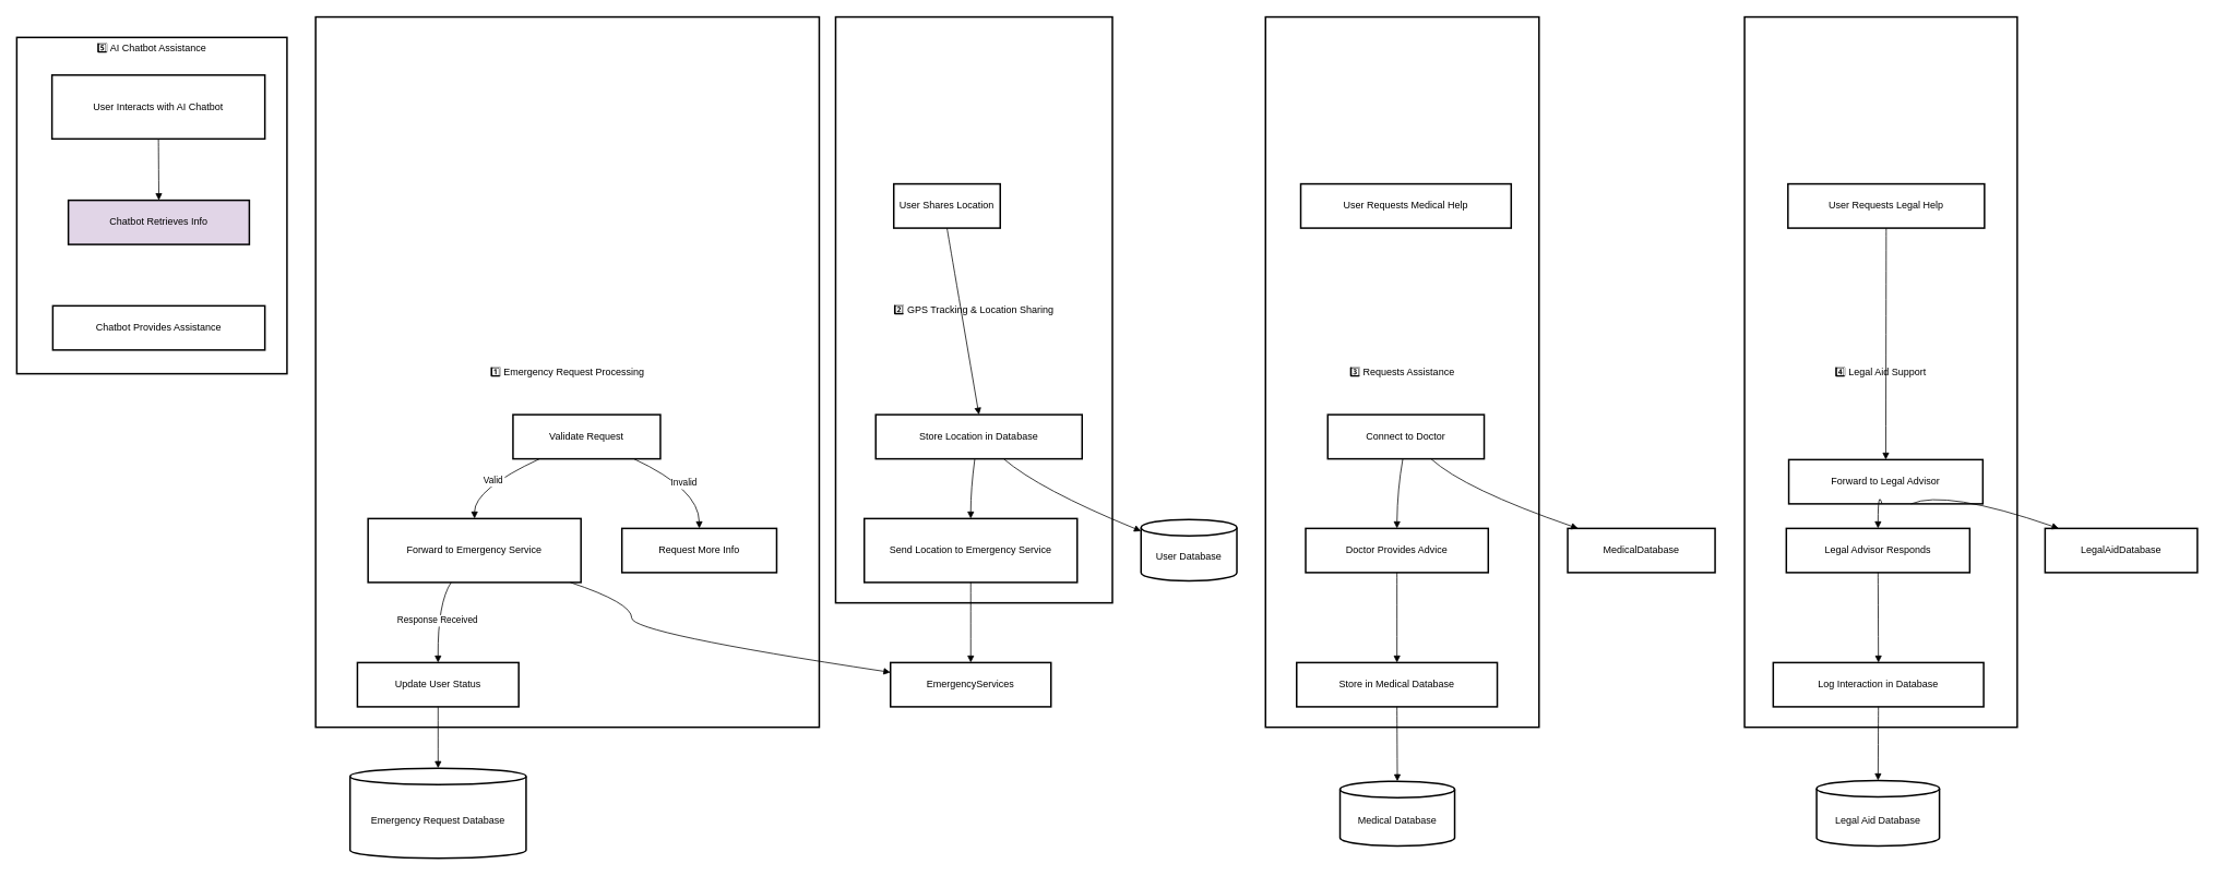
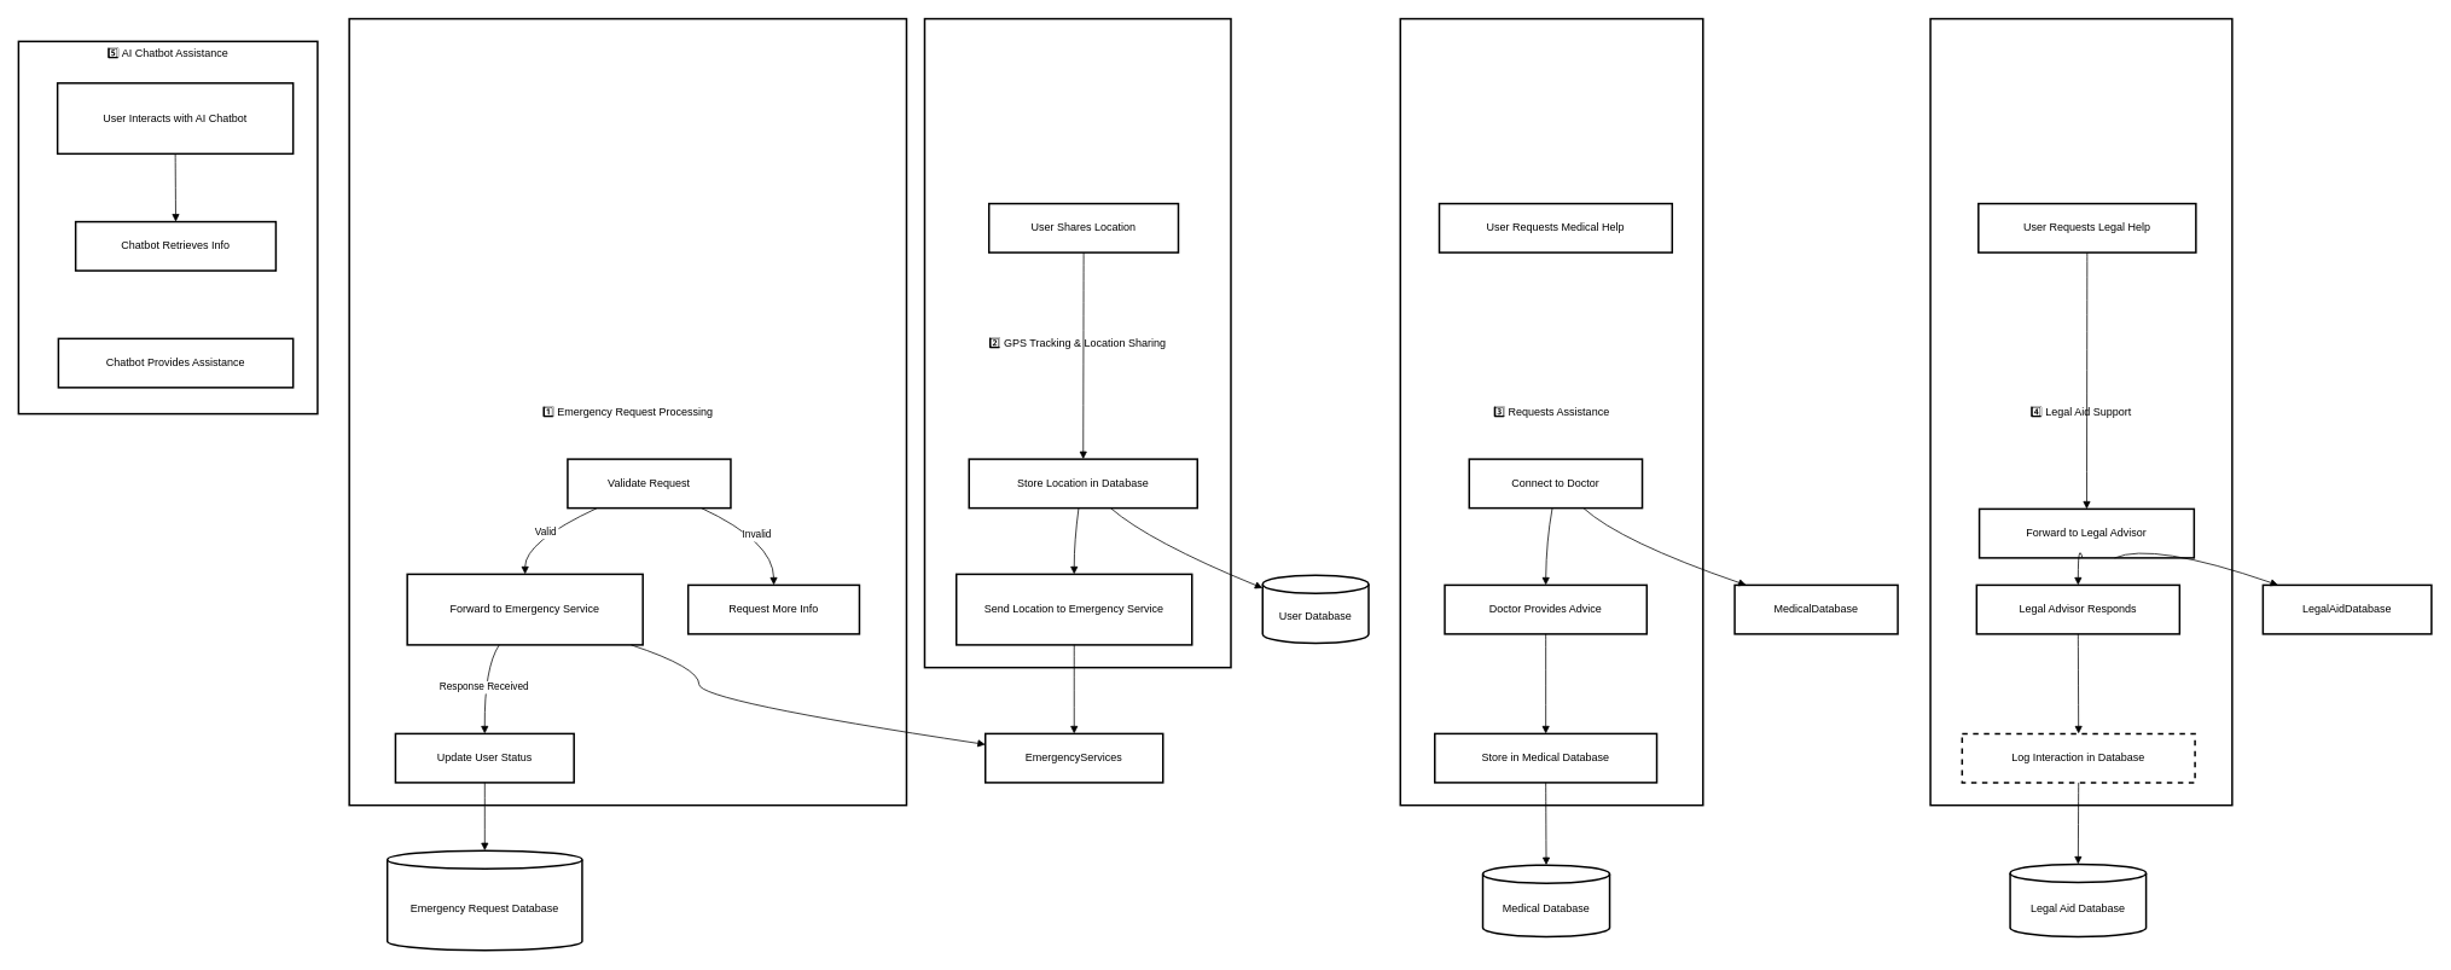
- <mxCell id="15" value="User Shares Location" style="whiteSpace=wrap;strokeWidth=2;" vertex="1" parent="1"><mxGeometry x="1091" y="224" width="130" height="54" as="geometry" /></mxCell>
+ <mxCell id="15" value="User Shares Location" style="whiteSpace=wrap;strokeWidth=2;" vertex="1" parent="1"><mxGeometry x="1091" y="224" width="209" height="54" as="geometry" /></mxCell>
- <mxCell id="4" value="Chatbot Retrieves Info" style="whiteSpace=wrap;strokeWidth=2;fillColor=#e1d5e7;" vertex="1" parent="2"><mxGeometry x="63" y="199" width="221" height="54" as="geometry" /></mxCell>
+ <mxCell id="4" value="Chatbot Retrieves Info" style="whiteSpace=wrap;strokeWidth=2;" vertex="1" parent="2"><mxGeometry x="63" y="199" width="221" height="54" as="geometry" /></mxCell>
- <mxCell id="25" value="Log Interaction in Database" style="whiteSpace=wrap;strokeWidth=2;" vertex="1" parent="1"><mxGeometry x="2165" y="809" width="257" height="54" as="geometry" /></mxCell>
+ <mxCell id="25" value="Log Interaction in Database" style="whiteSpace=wrap;strokeWidth=2;dashed=1;" vertex="1" parent="1"><mxGeometry x="2165" y="809" width="257" height="54" as="geometry" /></mxCell>
